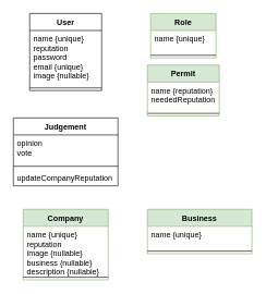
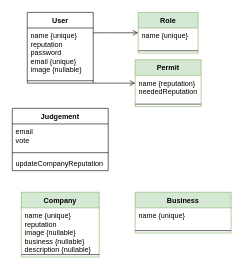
+ <mxCell id="2" style="edgeStyle=orthogonalEdgeStyle;rounded=0;orthogonalLoop=1;jettySize=auto;html=1;endArrow=open;endFill=0;strokeWidth=1;endSize=7;" parent="1" source="4" target="7" edge="1"><mxGeometry relative="1" as="geometry"><Array as="points"><mxPoint x="180" y="54" /><mxPoint x="180" y="54" /></Array></mxGeometry></mxCell>
+ <mxCell id="3" style="edgeStyle=orthogonalEdgeStyle;rounded=0;orthogonalLoop=1;jettySize=auto;html=1;endArrow=open;endFill=0;endSize=7;strokeWidth=1;" parent="1" source="4" target="17" edge="1"><mxGeometry relative="1" as="geometry"><Array as="points"><mxPoint x="180" y="138" /><mxPoint x="180" y="138" /></Array></mxGeometry></mxCell>
- <mxCell id="14" value="opinion&#10;vote" style="text;strokeColor=none;fillColor=none;align=left;verticalAlign=top;spacingLeft=4;spacingRight=4;overflow=hidden;rotatable=0;points=[[0,0.5],[1,0.5]];portConstraint=eastwest;" parent="13" vertex="1"><mxGeometry y="26" width="160" height="44" as="geometry" /></mxCell>
+ <mxCell id="14" value="email&#10;vote" style="text;strokeColor=none;fillColor=none;align=left;verticalAlign=top;spacingLeft=4;spacingRight=4;overflow=hidden;rotatable=0;points=[[0,0.5],[1,0.5]];portConstraint=eastwest;" parent="13" vertex="1"><mxGeometry y="26" width="160" height="44" as="geometry" /></mxCell>
